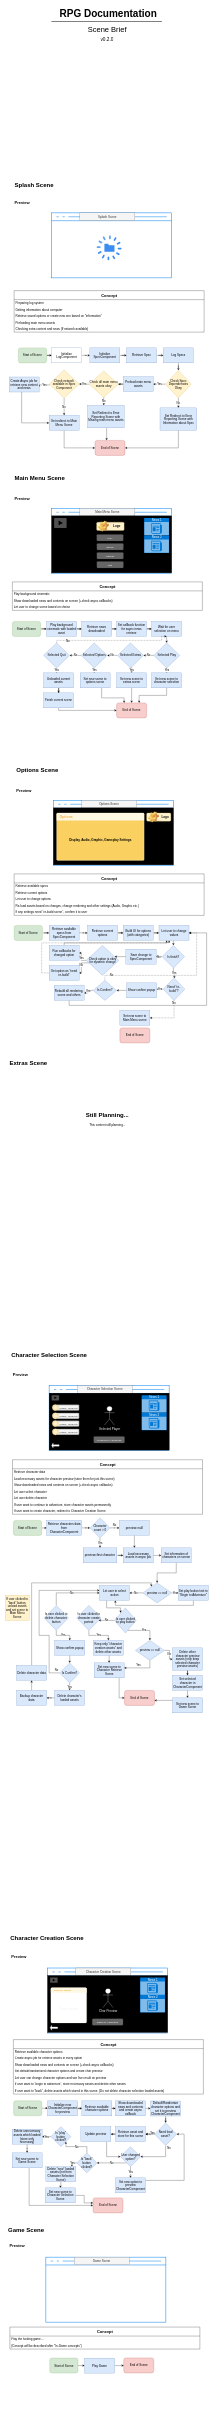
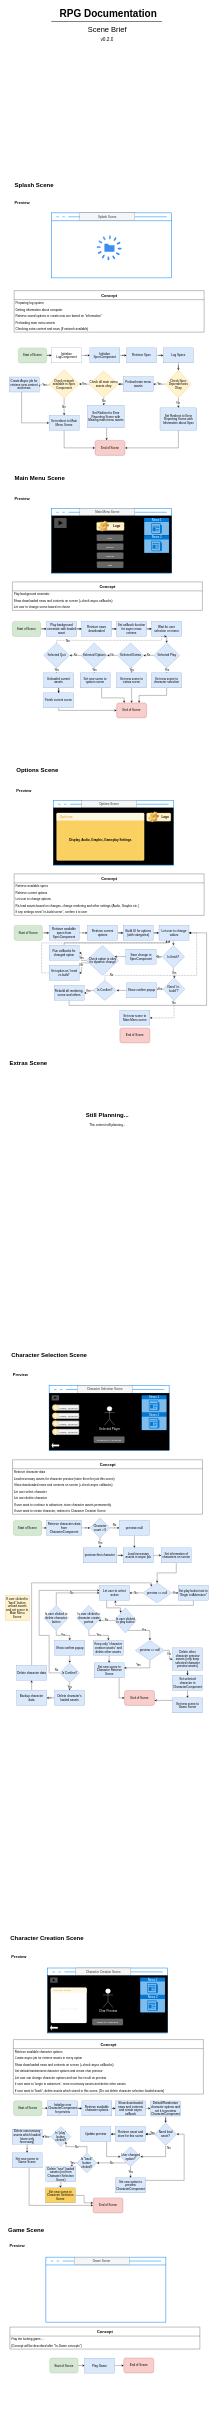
- <mxCell id="288" value="Set new scene to Character Selection Scene" style="rounded=0;whiteSpace=wrap;html=1;labelBackgroundColor=none;strokeColor=#6c8ebf;fillColor=#dae8fc;align=center;" vertex="1" parent="1"><mxGeometry x="180" y="8751" width="120" height="60" as="geometry" /></mxCell>
+ <mxCell id="288" value="Set new scene to Character Selection Scene" style="rounded=0;whiteSpace=wrap;html=1;labelBackgroundColor=none;strokeColor=#6c8ebf;fillColor=#fad161;align=center;" vertex="1" parent="1"><mxGeometry x="180" y="8751" width="120" height="60" as="geometry" /></mxCell>
